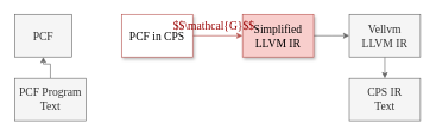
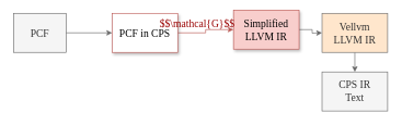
+ <mxCell id="8" value="" style="endArrow=classic;html=1;rounded=0;exitX=1;exitY=0.5;exitDx=0;exitDy=0;entryX=0;entryY=0.5;entryDx=0;entryDy=0;strokeColor=#666666;shadow=0;fontColor=#FFFFFF;fillColor=#f5f5f5;" edge="1" parent="1" source="7" target="3"><mxGeometry width="50" height="50" relative="1" as="geometry"><mxPoint x="230" y="90" as="sourcePoint" /><mxPoint x="280" y="40" as="targetPoint" /></mxGeometry></mxCell>
- <mxCell id="5" value="&lt;font face=&quot;Times New Roman&quot;&gt;&lt;span style=&quot;font-size: 16px;&quot;&gt;Simplified LLVM IR&lt;/span&gt;&lt;/font&gt;" style="rounded=0;whiteSpace=wrap;html=1;shadow=1;fillColor=#f8cecc;strokeColor=#b85450;labelBackgroundColor=none;" vertex="1" parent="1"><mxGeometry x="340" y="20" width="100" height="60" as="geometry" /></mxCell>
+ <mxCell id="5" value="&lt;font face=&quot;Times New Roman&quot;&gt;&lt;span style=&quot;font-size: 16px;&quot;&gt;Simplified LLVM IR&lt;/span&gt;&lt;/font&gt;" style="rounded=0;whiteSpace=wrap;html=1;shadow=1;fillColor=#f8cecc;strokeColor=#b85450;labelBackgroundColor=none;" vertex="1" parent="1"><mxGeometry x="355" y="15" width="100" height="60" as="geometry" /></mxCell>
- <mxCell id="12" value="Vellvm &lt;br&gt;LLVM IR" style="rounded=0;whiteSpace=wrap;html=1;labelBackgroundColor=none;fontFamily=Times New Roman;fontSize=16;shadow=0;strokeColor=#666666;fontColor=#333333;fillColor=#f5f5f5;" vertex="1" parent="1"><mxGeometry x="490" y="20" width="100" height="60" as="geometry" /></mxCell>
+ <mxCell id="12" value="Vellvm &lt;br&gt;LLVM IR" style="rounded=0;whiteSpace=wrap;html=1;labelBackgroundColor=none;fontFamily=Times New Roman;fontSize=16;shadow=0;strokeColor=#666666;fontColor=#333333;fillColor=#ffe6cc;" vertex="1" parent="1"><mxGeometry x="490" y="20" width="100" height="60" as="geometry" /></mxCell>
- <mxCell id="9" value="" style="edgeStyle=orthogonalEdgeStyle;rounded=0;orthogonalLoop=1;jettySize=auto;html=1;strokeColor=#666666;shadow=0;fontColor=#FFFFFF;fillColor=#f5f5f5;" edge="1" parent="1" source="10" target="7"><mxGeometry relative="1" as="geometry" /></mxCell>
- <mxCell id="10" value="PCF Program &lt;br&gt;Text" style="rounded=0;whiteSpace=wrap;html=1;labelBackgroundColor=none;fontFamily=Times New Roman;fontSize=16;shadow=0;strokeColor=#666666;fontColor=#333333;fillColor=#f5f5f5;" vertex="1" parent="1"><mxGeometry x="20" y="110" width="100" height="60" as="geometry" /></mxCell>
